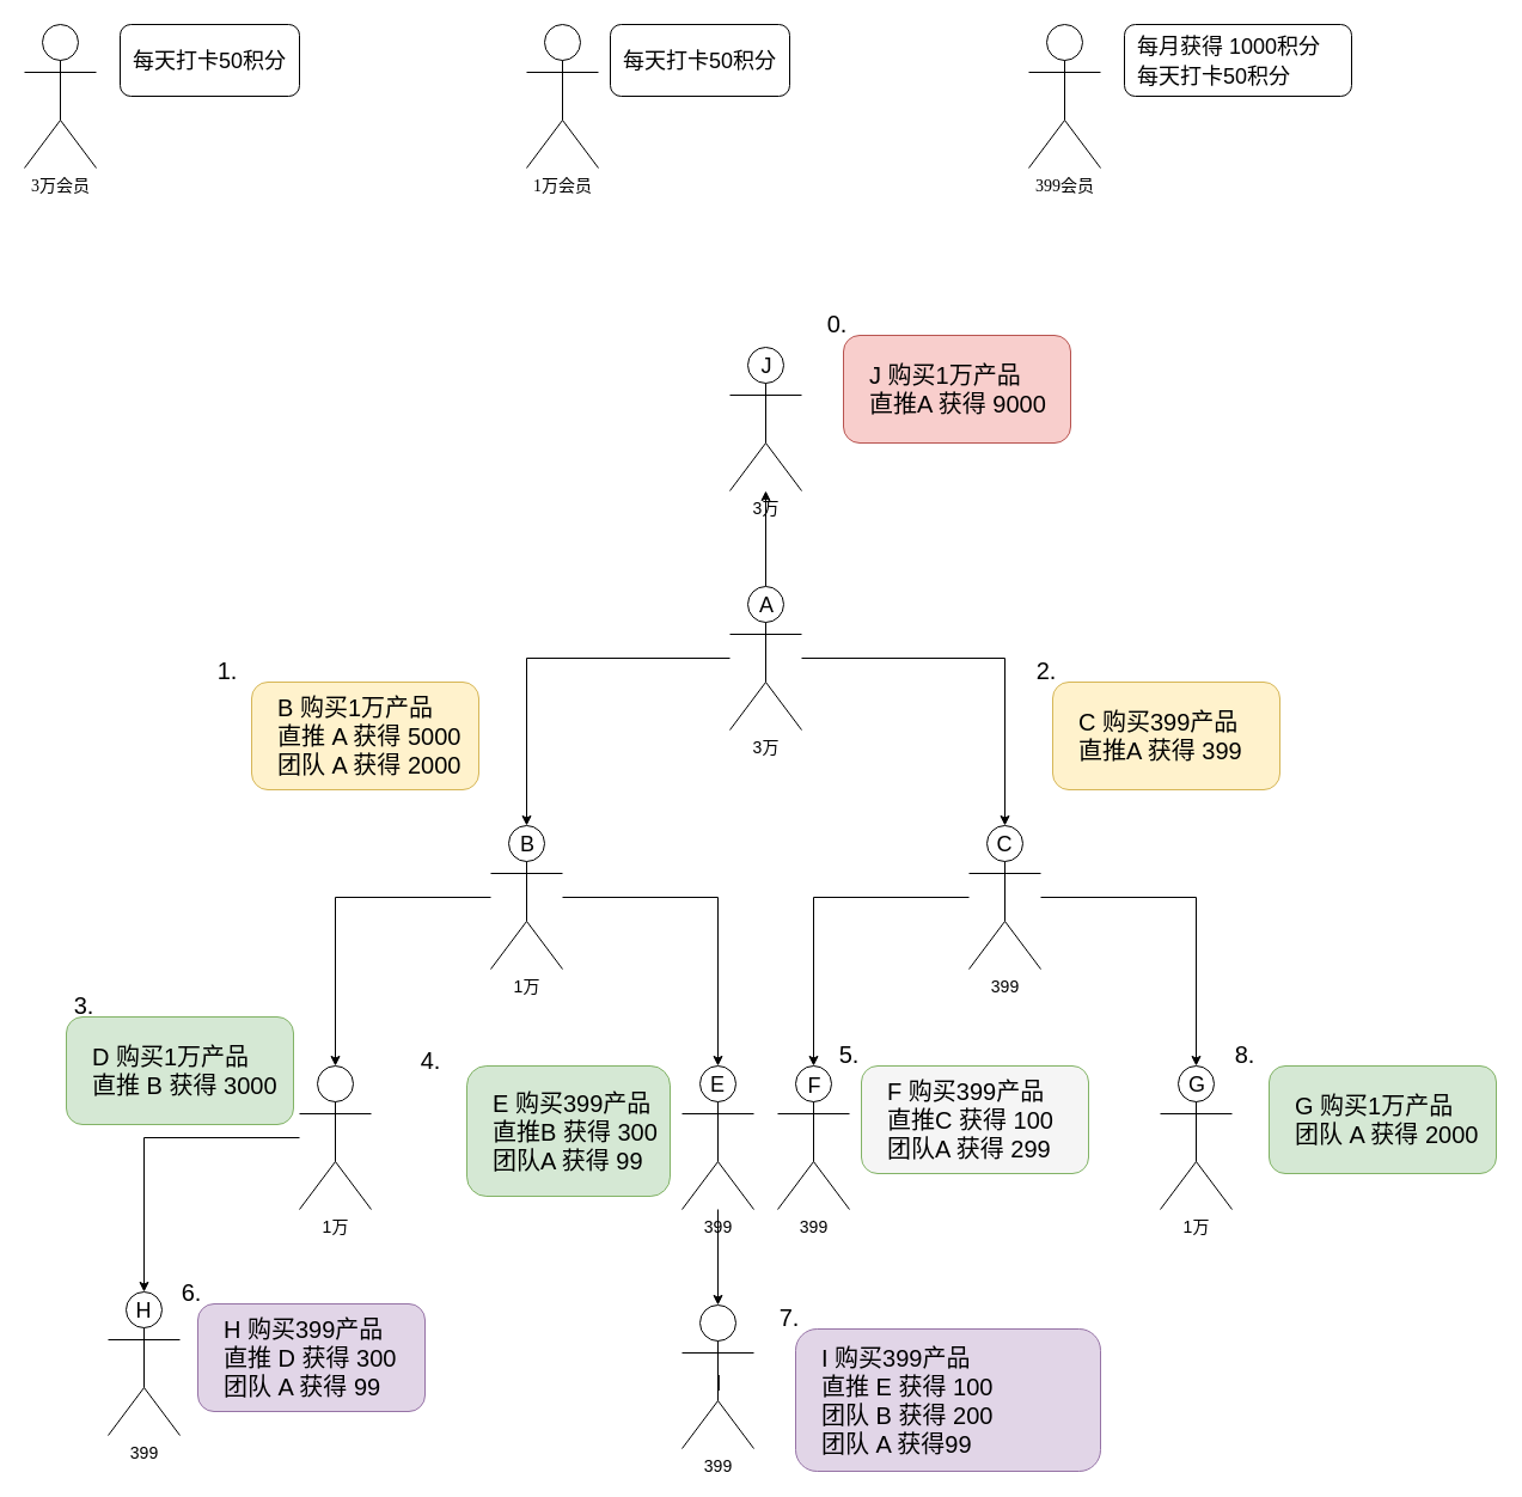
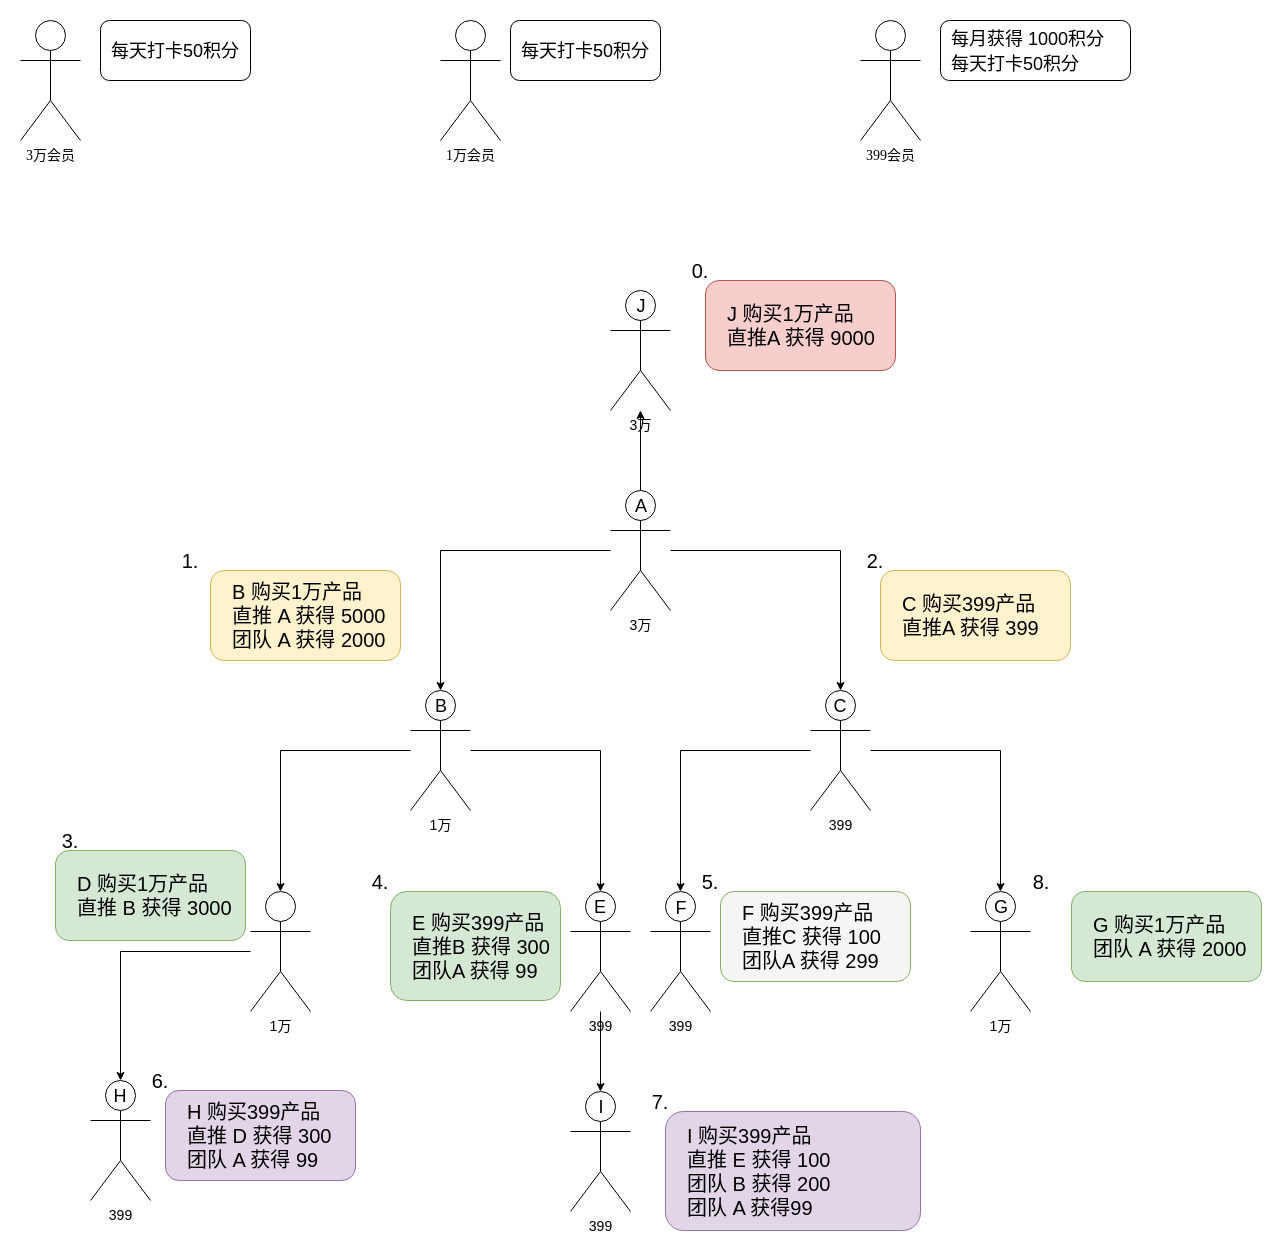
- <mxCell id="34" value="4." style="text;html=1;strokeColor=none;fillColor=none;align=center;verticalAlign=middle;whiteSpace=wrap;rounded=0;labelBackgroundColor=none;fontSize=20;fontColor=#000000;" parent="1" vertex="1"><mxGeometry x="340" y="876" width="40" height="20" as="geometry" /></mxCell>
+ <mxCell id="34" value="4." style="text;html=1;strokeColor=none;fillColor=none;align=center;verticalAlign=middle;whiteSpace=wrap;rounded=0;labelBackgroundColor=none;fontSize=20;fontColor=#000000;" parent="1" vertex="1"><mxGeometry x="360" y="871" width="40" height="20" as="geometry" /></mxCell>
- <mxCell id="48" value="G 购买1万产品&lt;br&gt;团队 A 获得 2000" style="rounded=1;whiteSpace=wrap;html=1;labelBackgroundColor=none;fillColor=#d5e8d4;align=left;fontSize=20;spacingLeft=20;strokeColor=#82b366;" vertex="1" parent="1"><mxGeometry x="1061" y="891" width="190" height="90" as="geometry" /></mxCell>
+ <mxCell id="48" value="G 购买1万产品&lt;br&gt;团队 A 获得 2000" style="rounded=1;whiteSpace=wrap;html=1;labelBackgroundColor=none;fillColor=#d5e8d4;align=left;fontSize=20;spacingLeft=20;strokeColor=#82b366;" vertex="1" parent="1"><mxGeometry x="1071" y="891" width="190" height="90" as="geometry" /></mxCell>
- <mxCell id="42" value="&lt;span style=&quot;font-size: 18px&quot;&gt;I&lt;/span&gt;" style="text;html=1;strokeColor=none;fillColor=none;align=center;verticalAlign=middle;whiteSpace=wrap;rounded=0;labelBackgroundColor=none;fontColor=#000000;" parent="1" vertex="1"><mxGeometry x="581" y="1147" width="40" height="20" as="geometry" /></mxCell>
+ <mxCell id="42" value="&lt;span style=&quot;font-size: 18px&quot;&gt;I&lt;/span&gt;" style="text;html=1;strokeColor=none;fillColor=none;align=center;verticalAlign=middle;whiteSpace=wrap;rounded=0;labelBackgroundColor=none;fontColor=#000000;" parent="1" vertex="1"><mxGeometry x="581" y="1097" width="40" height="20" as="geometry" /></mxCell>
